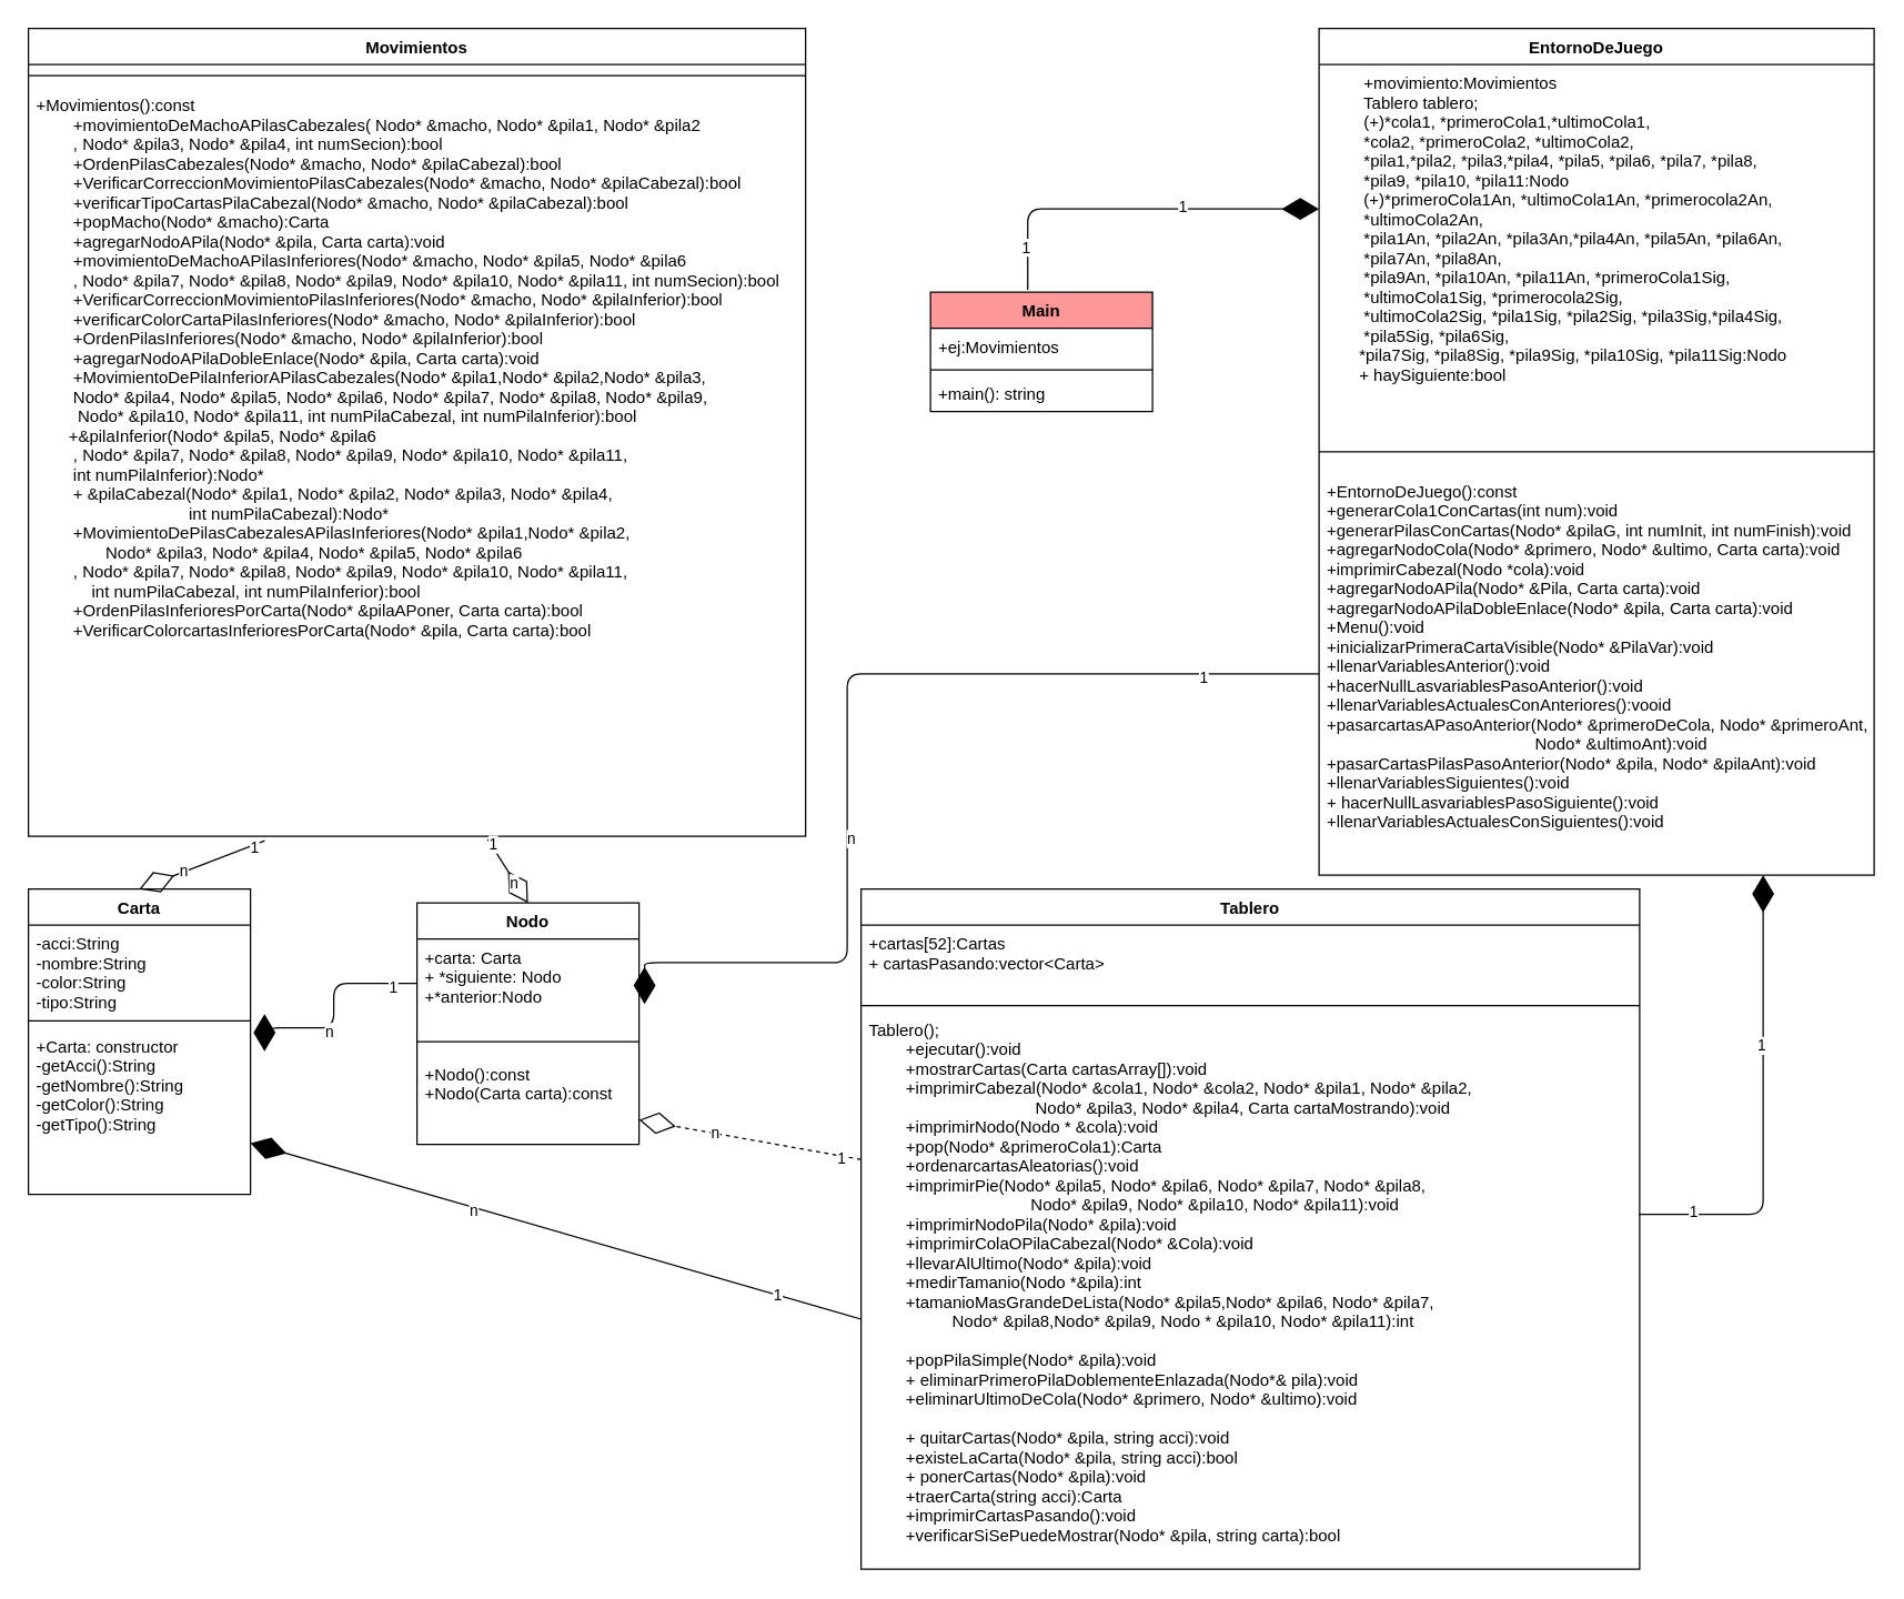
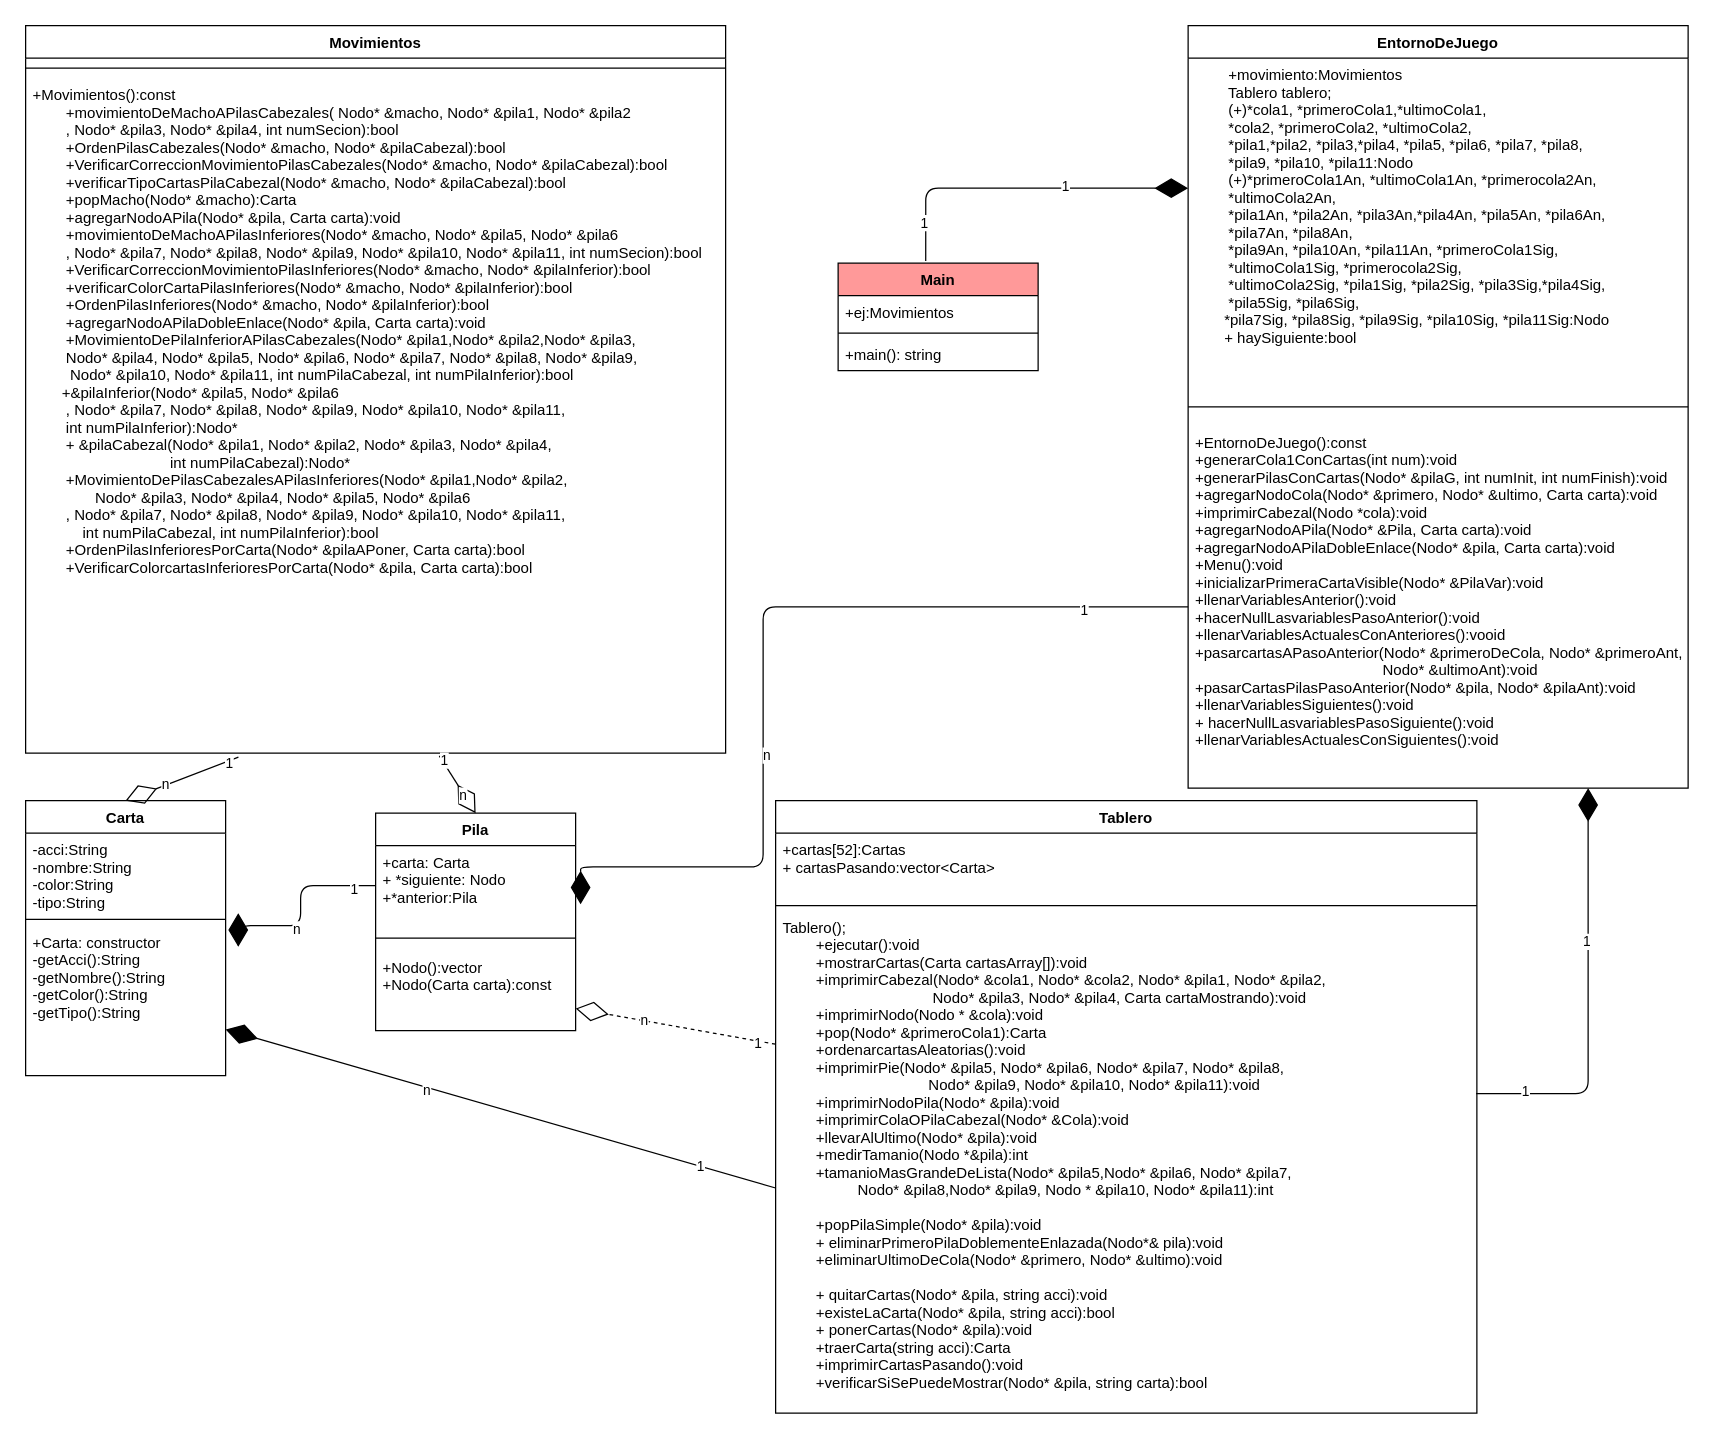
- <mxCell id="10" value="Nodo" style="swimlane;fontStyle=1;align=center;verticalAlign=top;childLayout=stackLayout;horizontal=1;startSize=26;horizontalStack=0;resizeParent=1;resizeParentMax=0;resizeLast=0;collapsible=1;marginBottom=0;" parent="1" vertex="1"><mxGeometry x="300" y="650" width="160" height="174" as="geometry" /></mxCell>
+ <mxCell id="10" value="Pila" style="swimlane;fontStyle=1;align=center;verticalAlign=top;childLayout=stackLayout;horizontal=1;startSize=26;horizontalStack=0;resizeParent=1;resizeParentMax=0;resizeLast=0;collapsible=1;marginBottom=0;" parent="1" vertex="1"><mxGeometry x="300" y="650" width="160" height="174" as="geometry" /></mxCell>
- <mxCell id="11" value="+carta: Carta&#10;+ *siguiente: Nodo&#10;+*anterior:Nodo" style="text;strokeColor=none;fillColor=none;align=left;verticalAlign=top;spacingLeft=4;spacingRight=4;overflow=hidden;rotatable=0;points=[[0,0.5],[1,0.5]];portConstraint=eastwest;" parent="10" vertex="1"><mxGeometry y="26" width="160" height="64" as="geometry" /></mxCell>
+ <mxCell id="11" value="+carta: Carta&#10;+ *siguiente: Nodo&#10;+*anterior:Pila" style="text;strokeColor=none;fillColor=none;align=left;verticalAlign=top;spacingLeft=4;spacingRight=4;overflow=hidden;rotatable=0;points=[[0,0.5],[1,0.5]];portConstraint=eastwest;" parent="10" vertex="1"><mxGeometry y="26" width="160" height="64" as="geometry" /></mxCell>
- <mxCell id="13" value="+Nodo():const&#10;+Nodo(Carta carta):const" style="text;strokeColor=none;fillColor=none;align=left;verticalAlign=top;spacingLeft=4;spacingRight=4;overflow=hidden;rotatable=0;points=[[0,0.5],[1,0.5]];portConstraint=eastwest;" parent="10" vertex="1"><mxGeometry y="110" width="160" height="64" as="geometry" /></mxCell>
+ <mxCell id="13" value="+Nodo():vector&#10;+Nodo(Carta carta):const" style="text;strokeColor=none;fillColor=none;align=left;verticalAlign=top;spacingLeft=4;spacingRight=4;overflow=hidden;rotatable=0;points=[[0,0.5],[1,0.5]];portConstraint=eastwest;" parent="10" vertex="1"><mxGeometry y="110" width="160" height="64" as="geometry" /></mxCell>
